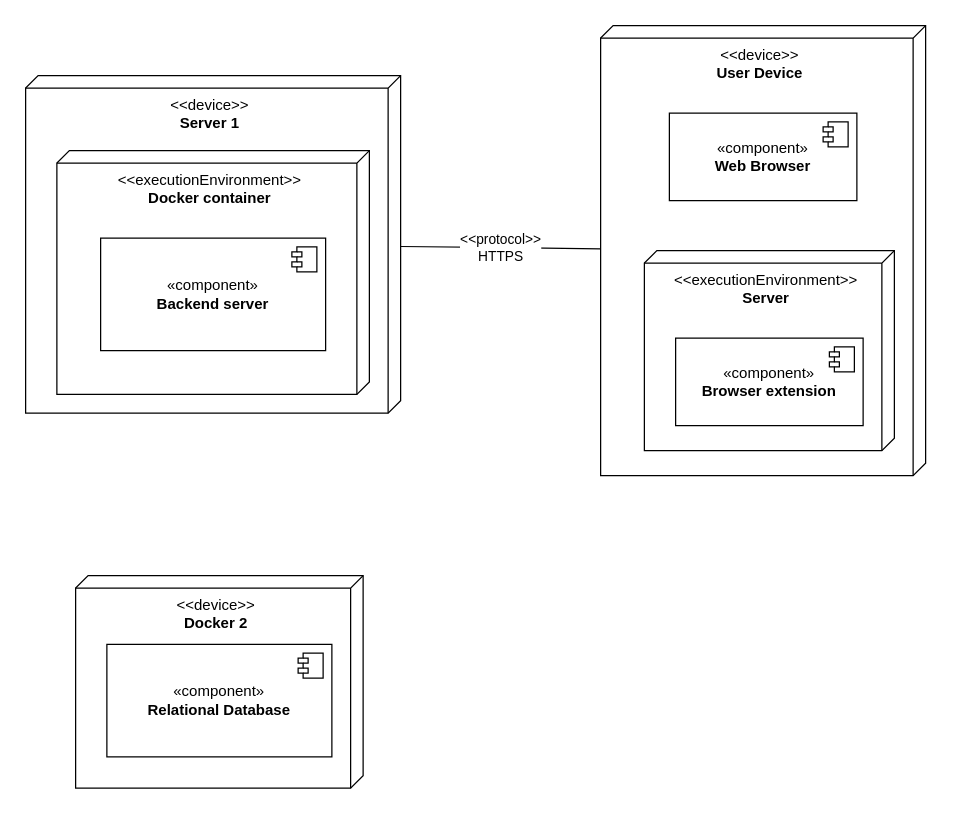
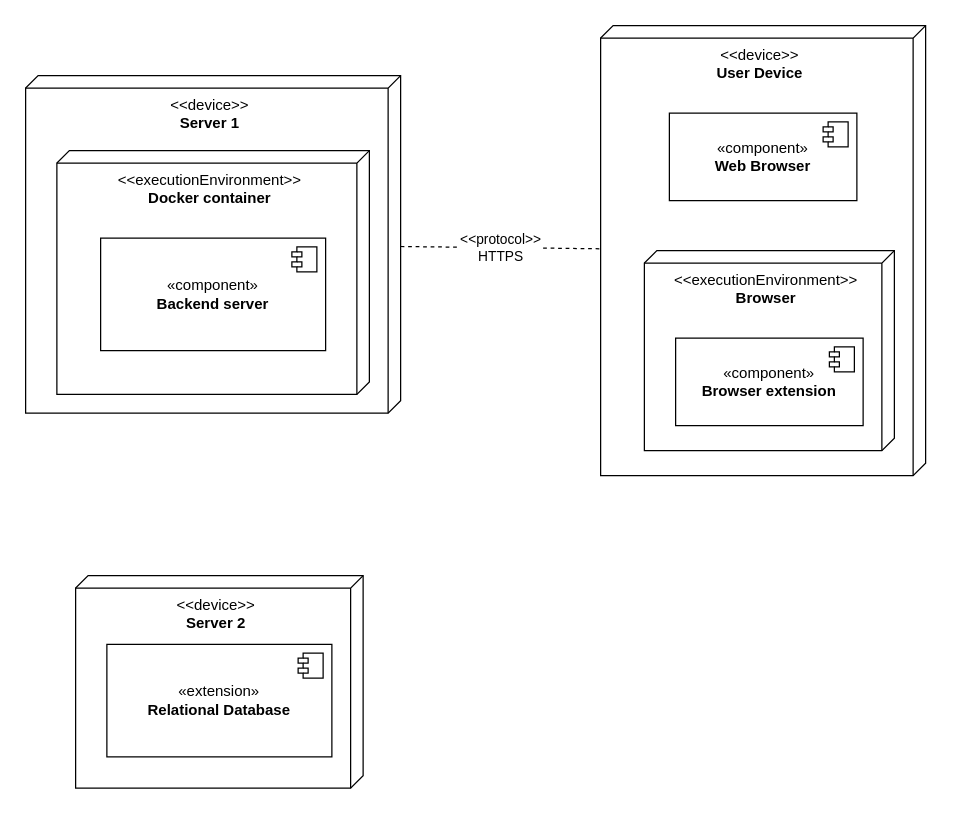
- <mxCell id="19" value="&lt;div&gt;&amp;lt;&amp;lt;protocol&amp;gt;&amp;gt;&lt;/div&gt;&lt;div&gt;HTTPS&lt;/div&gt;" style="rounded=0;orthogonalLoop=1;jettySize=auto;html=1;endArrow=none;endFill=0;" edge="1" parent="1" source="7" target="13"><mxGeometry relative="1" as="geometry" /></mxCell>
+ <mxCell id="19" value="&lt;div&gt;&amp;lt;&amp;lt;protocol&amp;gt;&amp;gt;&lt;/div&gt;&lt;div&gt;HTTPS&lt;/div&gt;" style="rounded=0;orthogonalLoop=1;jettySize=auto;html=1;endArrow=none;endFill=0;dashed=1;" edge="1" parent="1" source="7" target="13"><mxGeometry relative="1" as="geometry" /></mxCell>
- <mxCell id="16" value="&lt;div&gt;&amp;lt;&amp;lt;executionEnvironment&amp;gt;&amp;gt;&lt;/div&gt;&lt;div&gt;&lt;b&gt;Server&lt;/b&gt;&lt;/div&gt;" style="verticalAlign=top;align=center;shape=cube;size=10;direction=south;fontStyle=0;html=1;boundedLbl=1;spacingLeft=5;whiteSpace=wrap;" vertex="1" parent="12"><mxGeometry x="35" y="180" width="200" height="160" as="geometry" /></mxCell>
+ <mxCell id="16" value="&lt;div&gt;&amp;lt;&amp;lt;executionEnvironment&amp;gt;&amp;gt;&lt;/div&gt;&lt;div&gt;&lt;b&gt;Browser&lt;/b&gt;&lt;/div&gt;" style="verticalAlign=top;align=center;shape=cube;size=10;direction=south;fontStyle=0;html=1;boundedLbl=1;spacingLeft=5;whiteSpace=wrap;" vertex="1" parent="12"><mxGeometry x="35" y="180" width="200" height="160" as="geometry" /></mxCell>
- <mxCell id="3" value="&lt;div&gt;&amp;lt;&amp;lt;device&amp;gt;&amp;gt;&lt;/div&gt;&lt;div&gt;&lt;b&gt;Docker 2&lt;/b&gt;&lt;/div&gt;" style="verticalAlign=top;align=center;shape=cube;size=10;direction=south;fontStyle=0;html=1;boundedLbl=1;spacingLeft=5;whiteSpace=wrap;" vertex="1" parent="2"><mxGeometry width="230" height="170" as="geometry" /></mxCell>
+ <mxCell id="3" value="&lt;div&gt;&amp;lt;&amp;lt;device&amp;gt;&amp;gt;&lt;/div&gt;&lt;div&gt;&lt;b&gt;Server 2&lt;/b&gt;&lt;/div&gt;" style="verticalAlign=top;align=center;shape=cube;size=10;direction=south;fontStyle=0;html=1;boundedLbl=1;spacingLeft=5;whiteSpace=wrap;" vertex="1" parent="2"><mxGeometry width="230" height="170" as="geometry" /></mxCell>
- <mxCell id="4" value="«component»&lt;br&gt;&lt;b&gt;Relational Database&lt;/b&gt;" style="html=1;dropTarget=0;whiteSpace=wrap;" vertex="1" parent="2"><mxGeometry x="25" y="55" width="180" height="90" as="geometry" /></mxCell>
+ <mxCell id="4" value="«extension»&lt;br&gt;&lt;b&gt;Relational Database&lt;/b&gt;" style="html=1;dropTarget=0;whiteSpace=wrap;" vertex="1" parent="2"><mxGeometry x="25" y="55" width="180" height="90" as="geometry" /></mxCell>
